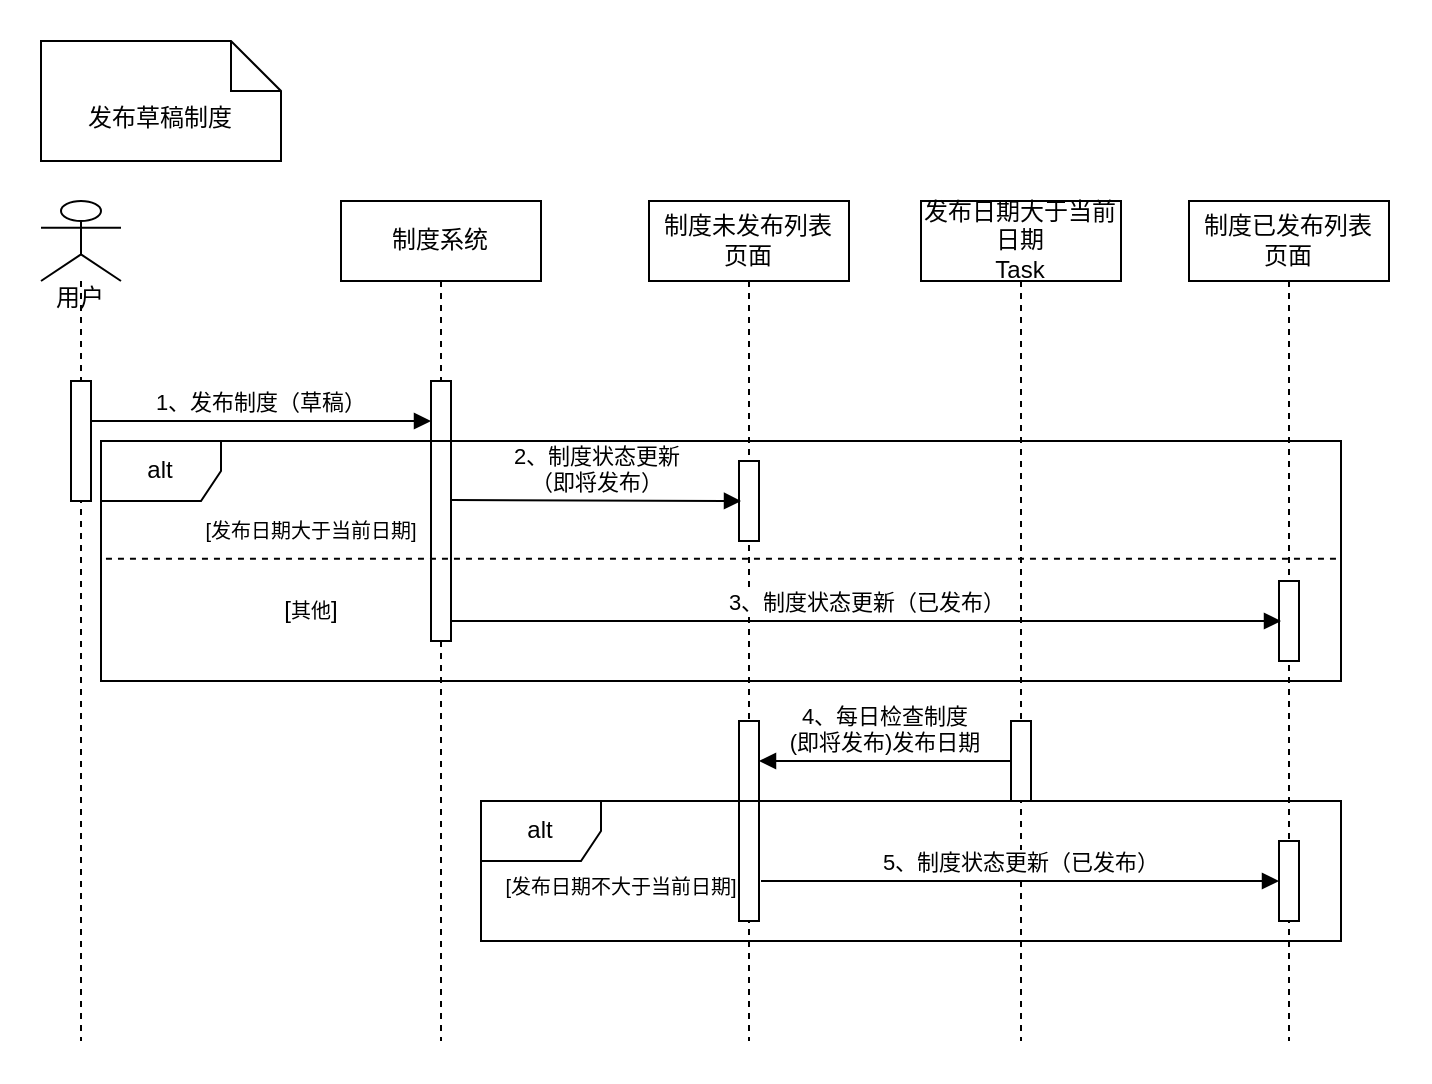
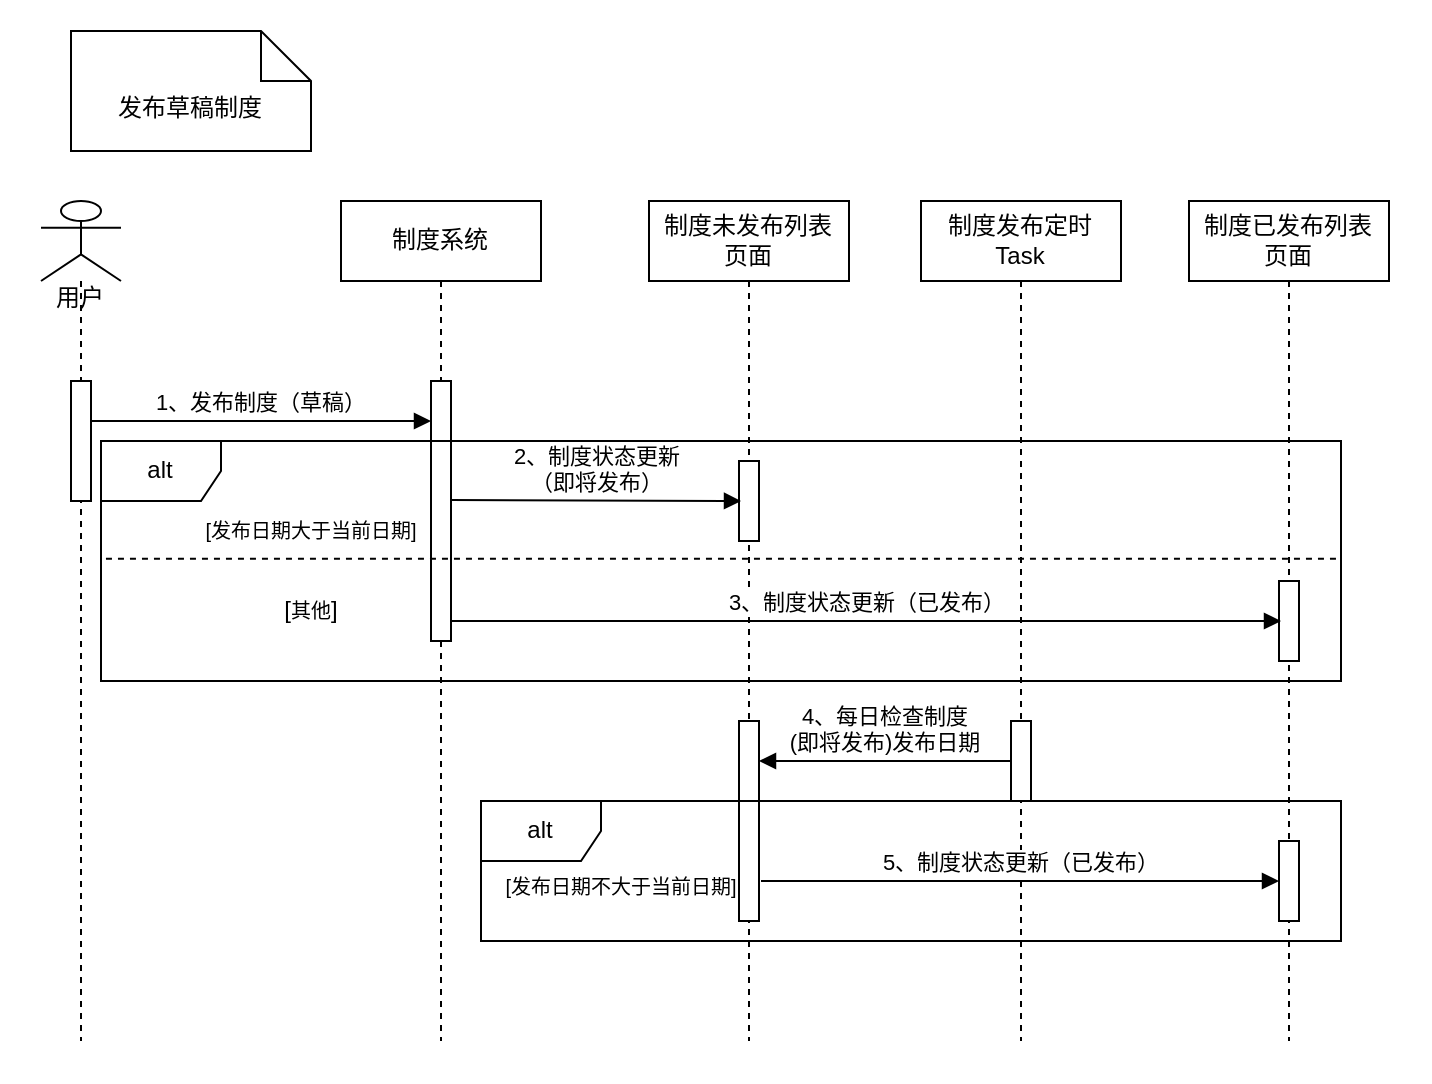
- <mxCell id="2" value="发布草稿制度" style="shape=note2;boundedLbl=1;whiteSpace=wrap;html=1;size=25;verticalAlign=top;align=center;" vertex="1" parent="1"><mxGeometry x="20" y="20" width="120" height="60" as="geometry" /></mxCell>
+ <mxCell id="2" value="发布草稿制度" style="shape=note2;boundedLbl=1;whiteSpace=wrap;html=1;size=25;verticalAlign=top;align=center;" vertex="1" parent="1"><mxGeometry x="35" y="15" width="120" height="60" as="geometry" /></mxCell>
- <mxCell id="20" value="发布日期大于当前日期&lt;div&gt;Task&lt;/div&gt;" style="shape=umlLifeline;perimeter=lifelinePerimeter;whiteSpace=wrap;html=1;container=1;dropTarget=0;collapsible=0;recursiveResize=0;outlineConnect=0;portConstraint=eastwest;newEdgeStyle={&quot;curved&quot;:0,&quot;rounded&quot;:0};" vertex="1" parent="1"><mxGeometry x="460" y="100" width="100" height="420" as="geometry" /></mxCell>
+ <mxCell id="20" value="制度发布定时&lt;div&gt;Task&lt;/div&gt;" style="shape=umlLifeline;perimeter=lifelinePerimeter;whiteSpace=wrap;html=1;container=1;dropTarget=0;collapsible=0;recursiveResize=0;outlineConnect=0;portConstraint=eastwest;newEdgeStyle={&quot;curved&quot;:0,&quot;rounded&quot;:0};" vertex="1" parent="1"><mxGeometry x="460" y="100" width="100" height="420" as="geometry" /></mxCell>
